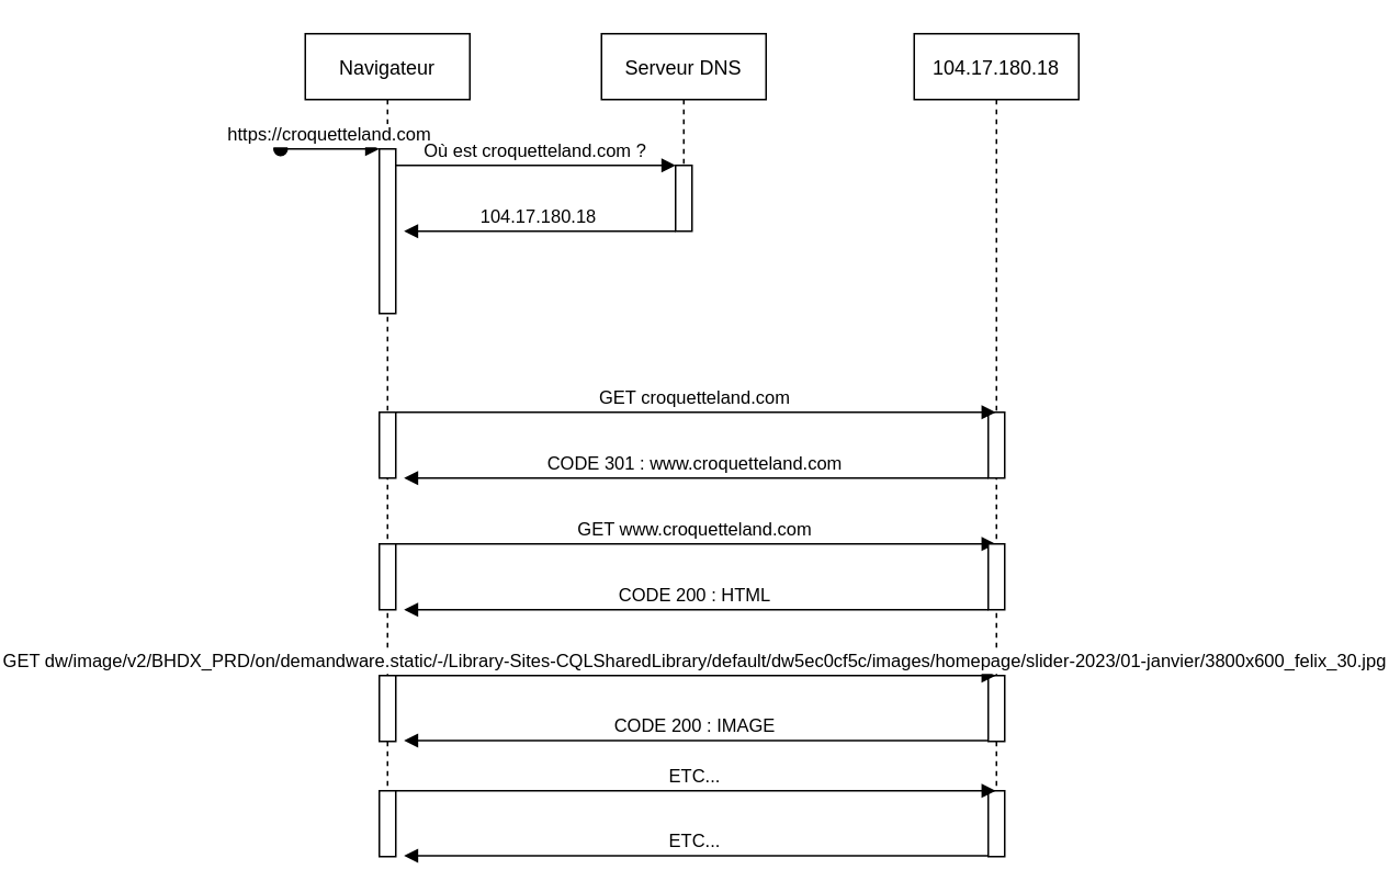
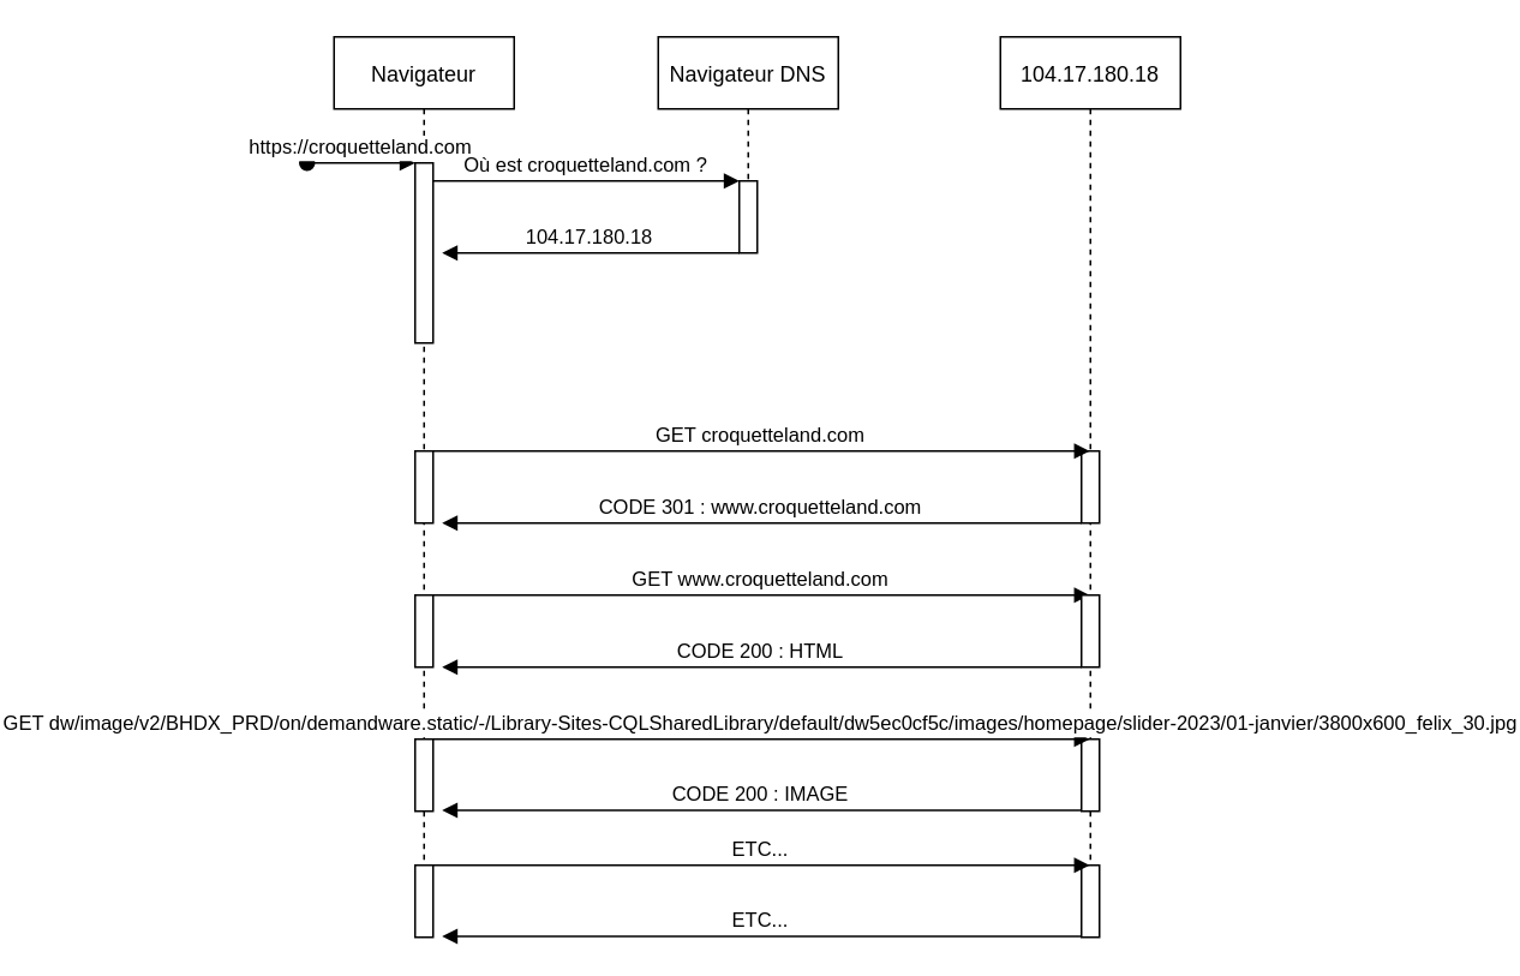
- <mxCell id="5" value="Serveur DNS" style="shape=umlLifeline;perimeter=lifelinePerimeter;container=1;collapsible=0;recursiveResize=0;rounded=0;shadow=0;strokeWidth=1;" parent="1" vertex="1"><mxGeometry x="200" y="20" width="100" height="120" as="geometry" /></mxCell>
+ <mxCell id="5" value="Navigateur DNS" style="shape=umlLifeline;perimeter=lifelinePerimeter;container=1;collapsible=0;recursiveResize=0;rounded=0;shadow=0;strokeWidth=1;" parent="1" vertex="1"><mxGeometry x="200" y="20" width="100" height="120" as="geometry" /></mxCell>
